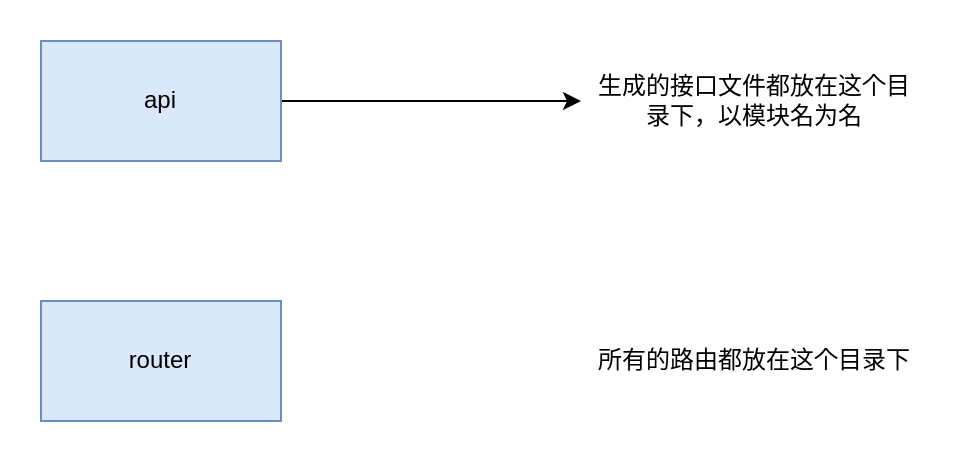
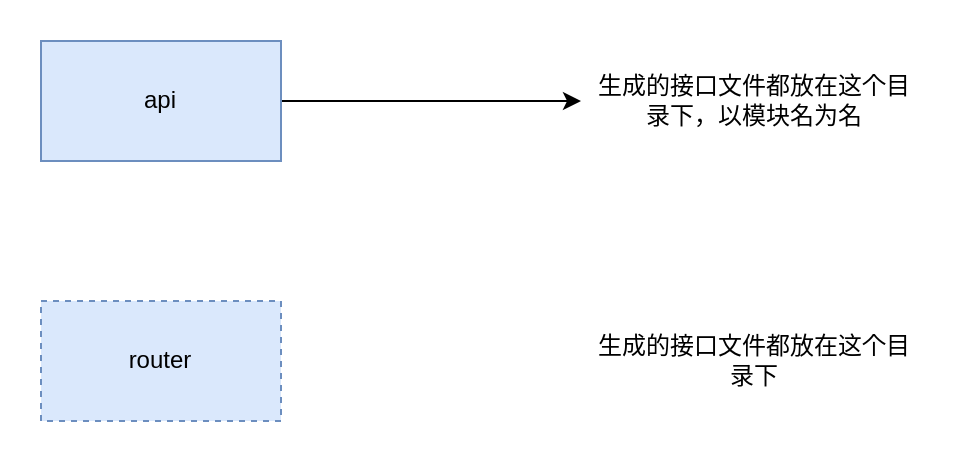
- <mxCell id="5" value="router" style="rounded=0;whiteSpace=wrap;html=1;fillColor=#dae8fc;strokeColor=#6c8ebf;" vertex="1" parent="1"><mxGeometry x="20" y="150" width="120" height="60" as="geometry" /></mxCell>
+ <mxCell id="5" value="router" style="rounded=0;whiteSpace=wrap;html=1;fillColor=#dae8fc;strokeColor=#6c8ebf;dashed=1;" vertex="1" parent="1"><mxGeometry x="20" y="150" width="120" height="60" as="geometry" /></mxCell>
- <mxCell id="6" value="所有的路由都放在这个目录下" style="text;html=1;strokeColor=none;fillColor=none;align=center;verticalAlign=middle;whiteSpace=wrap;rounded=0;" vertex="1" parent="1"><mxGeometry x="294" y="155" width="166" height="50" as="geometry" /></mxCell>
+ <mxCell id="6" value="生成的接口文件都放在这个目录下" style="text;html=1;strokeColor=none;fillColor=none;align=center;verticalAlign=middle;whiteSpace=wrap;rounded=0;" vertex="1" parent="1"><mxGeometry x="294" y="155" width="166" height="50" as="geometry" /></mxCell>
